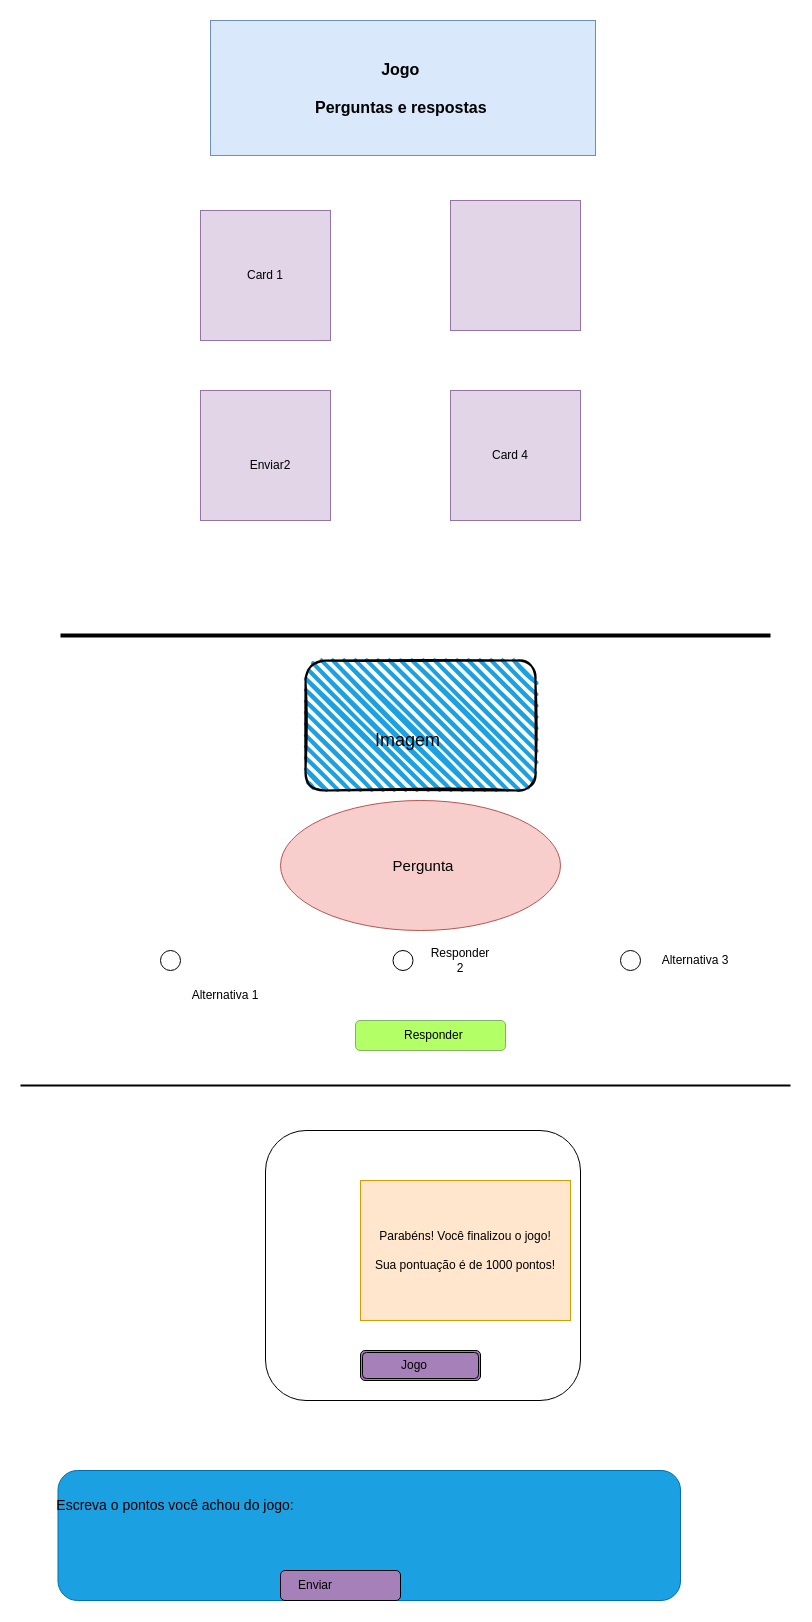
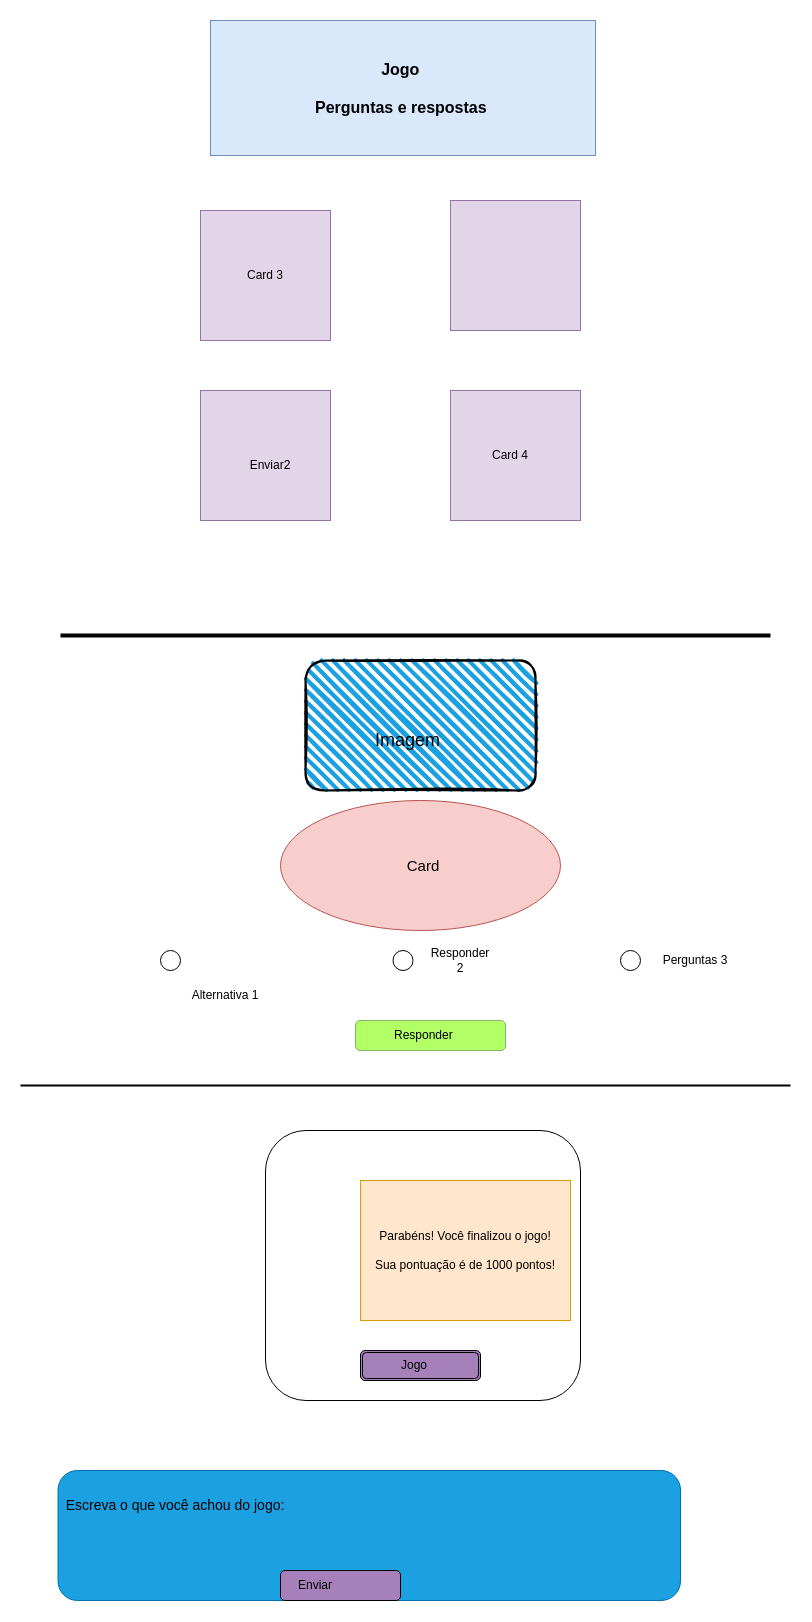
- <mxCell id="24" value="Card 1" style="text;html=1;strokeColor=none;fillColor=none;align=center;verticalAlign=middle;whiteSpace=wrap;rounded=0;" vertex="1" parent="1"><mxGeometry x="230" y="235" width="70" height="80" as="geometry" /></mxCell>
+ <mxCell id="24" value="Card 3" style="text;html=1;strokeColor=none;fillColor=none;align=center;verticalAlign=middle;whiteSpace=wrap;rounded=0;" vertex="1" parent="1"><mxGeometry x="230" y="235" width="70" height="80" as="geometry" /></mxCell>
- <mxCell id="7" value="&lt;font style=&quot;font-size: 15px&quot;&gt;Pergunta&lt;/font&gt;" style="text;html=1;strokeColor=none;fillColor=none;align=center;verticalAlign=middle;whiteSpace=wrap;rounded=0;" vertex="1" parent="1"><mxGeometry x="367.5" y="845" width="110" height="40" as="geometry" /></mxCell>
+ <mxCell id="7" value="&lt;font style=&quot;font-size: 15px&quot;&gt;Card&lt;/font&gt;" style="text;html=1;strokeColor=none;fillColor=none;align=center;verticalAlign=middle;whiteSpace=wrap;rounded=0;" vertex="1" parent="1"><mxGeometry x="367.5" y="845" width="110" height="40" as="geometry" /></mxCell>
- <mxCell id="15" value="Alternativa 3" style="text;html=1;strokeColor=none;fillColor=none;align=center;verticalAlign=middle;whiteSpace=wrap;rounded=0;" vertex="1" parent="1"><mxGeometry x="660" y="950" width="70" height="20" as="geometry" /></mxCell>
+ <mxCell id="15" value="Perguntas 3" style="text;html=1;strokeColor=none;fillColor=none;align=center;verticalAlign=middle;whiteSpace=wrap;rounded=0;" vertex="1" parent="1"><mxGeometry x="660" y="950" width="70" height="20" as="geometry" /></mxCell>
- <mxCell id="23" value="Responder&amp;nbsp;" style="text;html=1;strokeColor=none;fillColor=none;align=center;verticalAlign=middle;whiteSpace=wrap;rounded=0;" vertex="1" parent="1"><mxGeometry x="400" y="1025" width="70" height="20" as="geometry" /></mxCell>
+ <mxCell id="23" value="Responder&amp;nbsp;" style="text;html=1;strokeColor=none;fillColor=none;align=center;verticalAlign=middle;whiteSpace=wrap;rounded=0;" vertex="1" parent="1"><mxGeometry x="390" y="1025" width="70" height="20" as="geometry" /></mxCell>
- <mxCell id="30" value="&lt;font style=&quot;font-size: 14px&quot;&gt;Escreva o pontos você achou do jogo:&lt;/font&gt;" style="text;html=1;strokeColor=none;fillColor=none;align=center;verticalAlign=middle;whiteSpace=wrap;rounded=0;" vertex="1" parent="1"><mxGeometry x="45" y="1480" width="260" height="50" as="geometry" /></mxCell>
+ <mxCell id="30" value="&lt;font style=&quot;font-size: 14px&quot;&gt;Escreva o que você achou do jogo:&lt;/font&gt;" style="text;html=1;strokeColor=none;fillColor=none;align=center;verticalAlign=middle;whiteSpace=wrap;rounded=0;" vertex="1" parent="1"><mxGeometry x="45" y="1480" width="260" height="50" as="geometry" /></mxCell>
